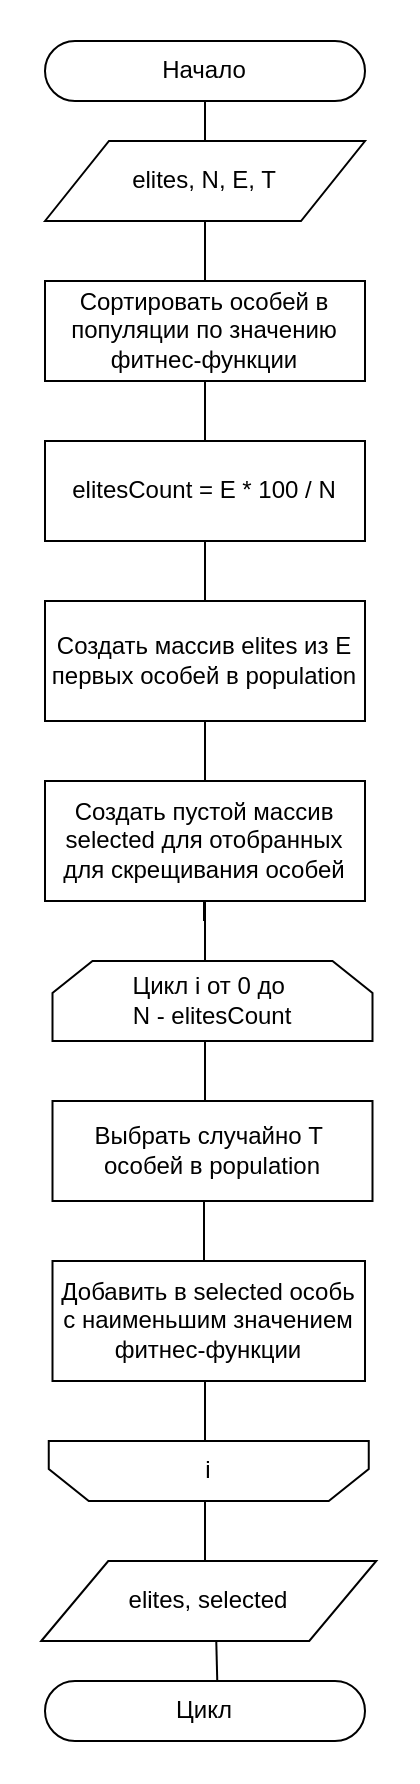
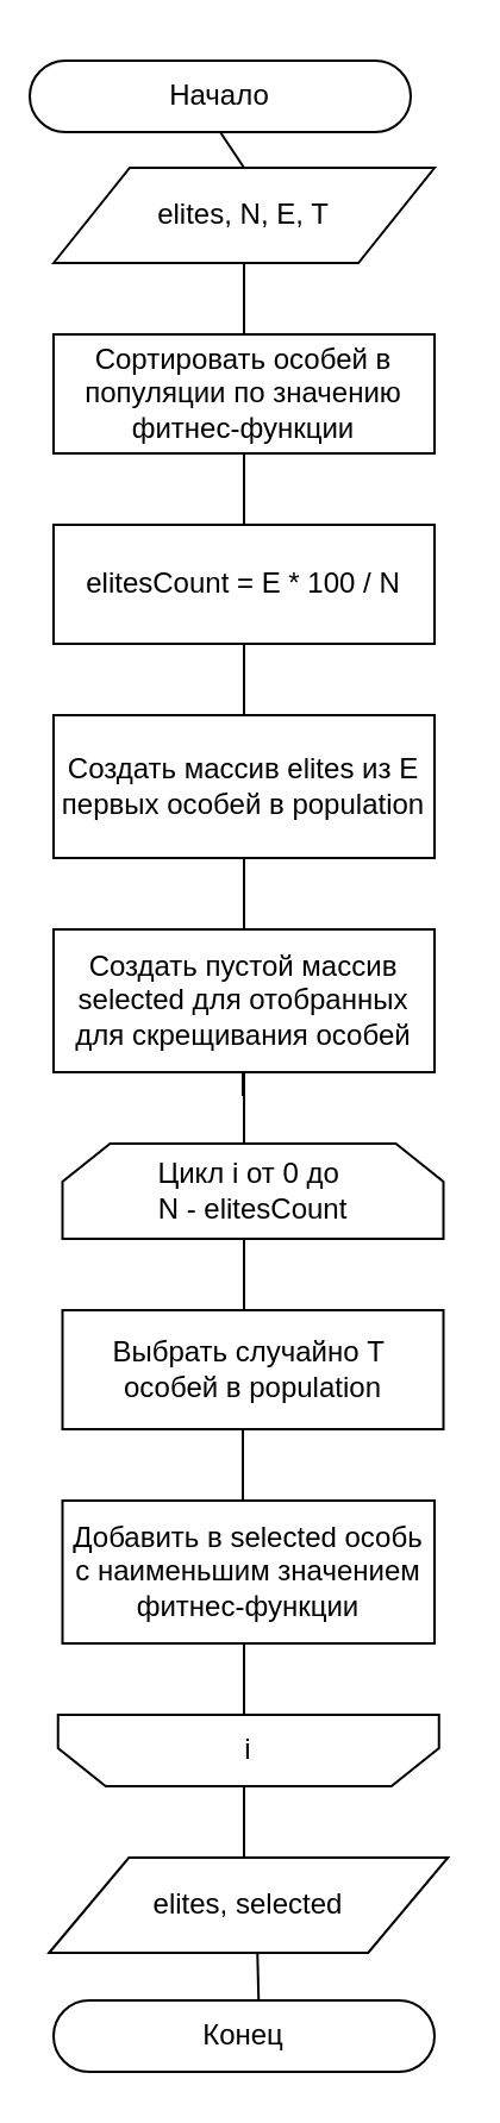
- <mxCell id="2" value="Начало" style="html=1;dashed=0;whiteSpace=wrap;shape=mxgraph.dfd.start" vertex="1" parent="1"><mxGeometry x="22" y="20" width="160" height="30" as="geometry" /></mxCell>
+ <mxCell id="2" value="Начало" style="html=1;dashed=0;whiteSpace=wrap;shape=mxgraph.dfd.start" vertex="1" parent="1"><mxGeometry x="12" y="25" width="160" height="30" as="geometry" /></mxCell>
- <mxCell id="29" value="Цикл" style="html=1;dashed=0;whiteSpace=wrap;shape=mxgraph.dfd.start" vertex="1" parent="1"><mxGeometry x="22" y="840" width="160" height="30" as="geometry" /></mxCell>
+ <mxCell id="29" value="Конец" style="html=1;dashed=0;whiteSpace=wrap;shape=mxgraph.dfd.start" vertex="1" parent="1"><mxGeometry x="22" y="840" width="160" height="30" as="geometry" /></mxCell>
